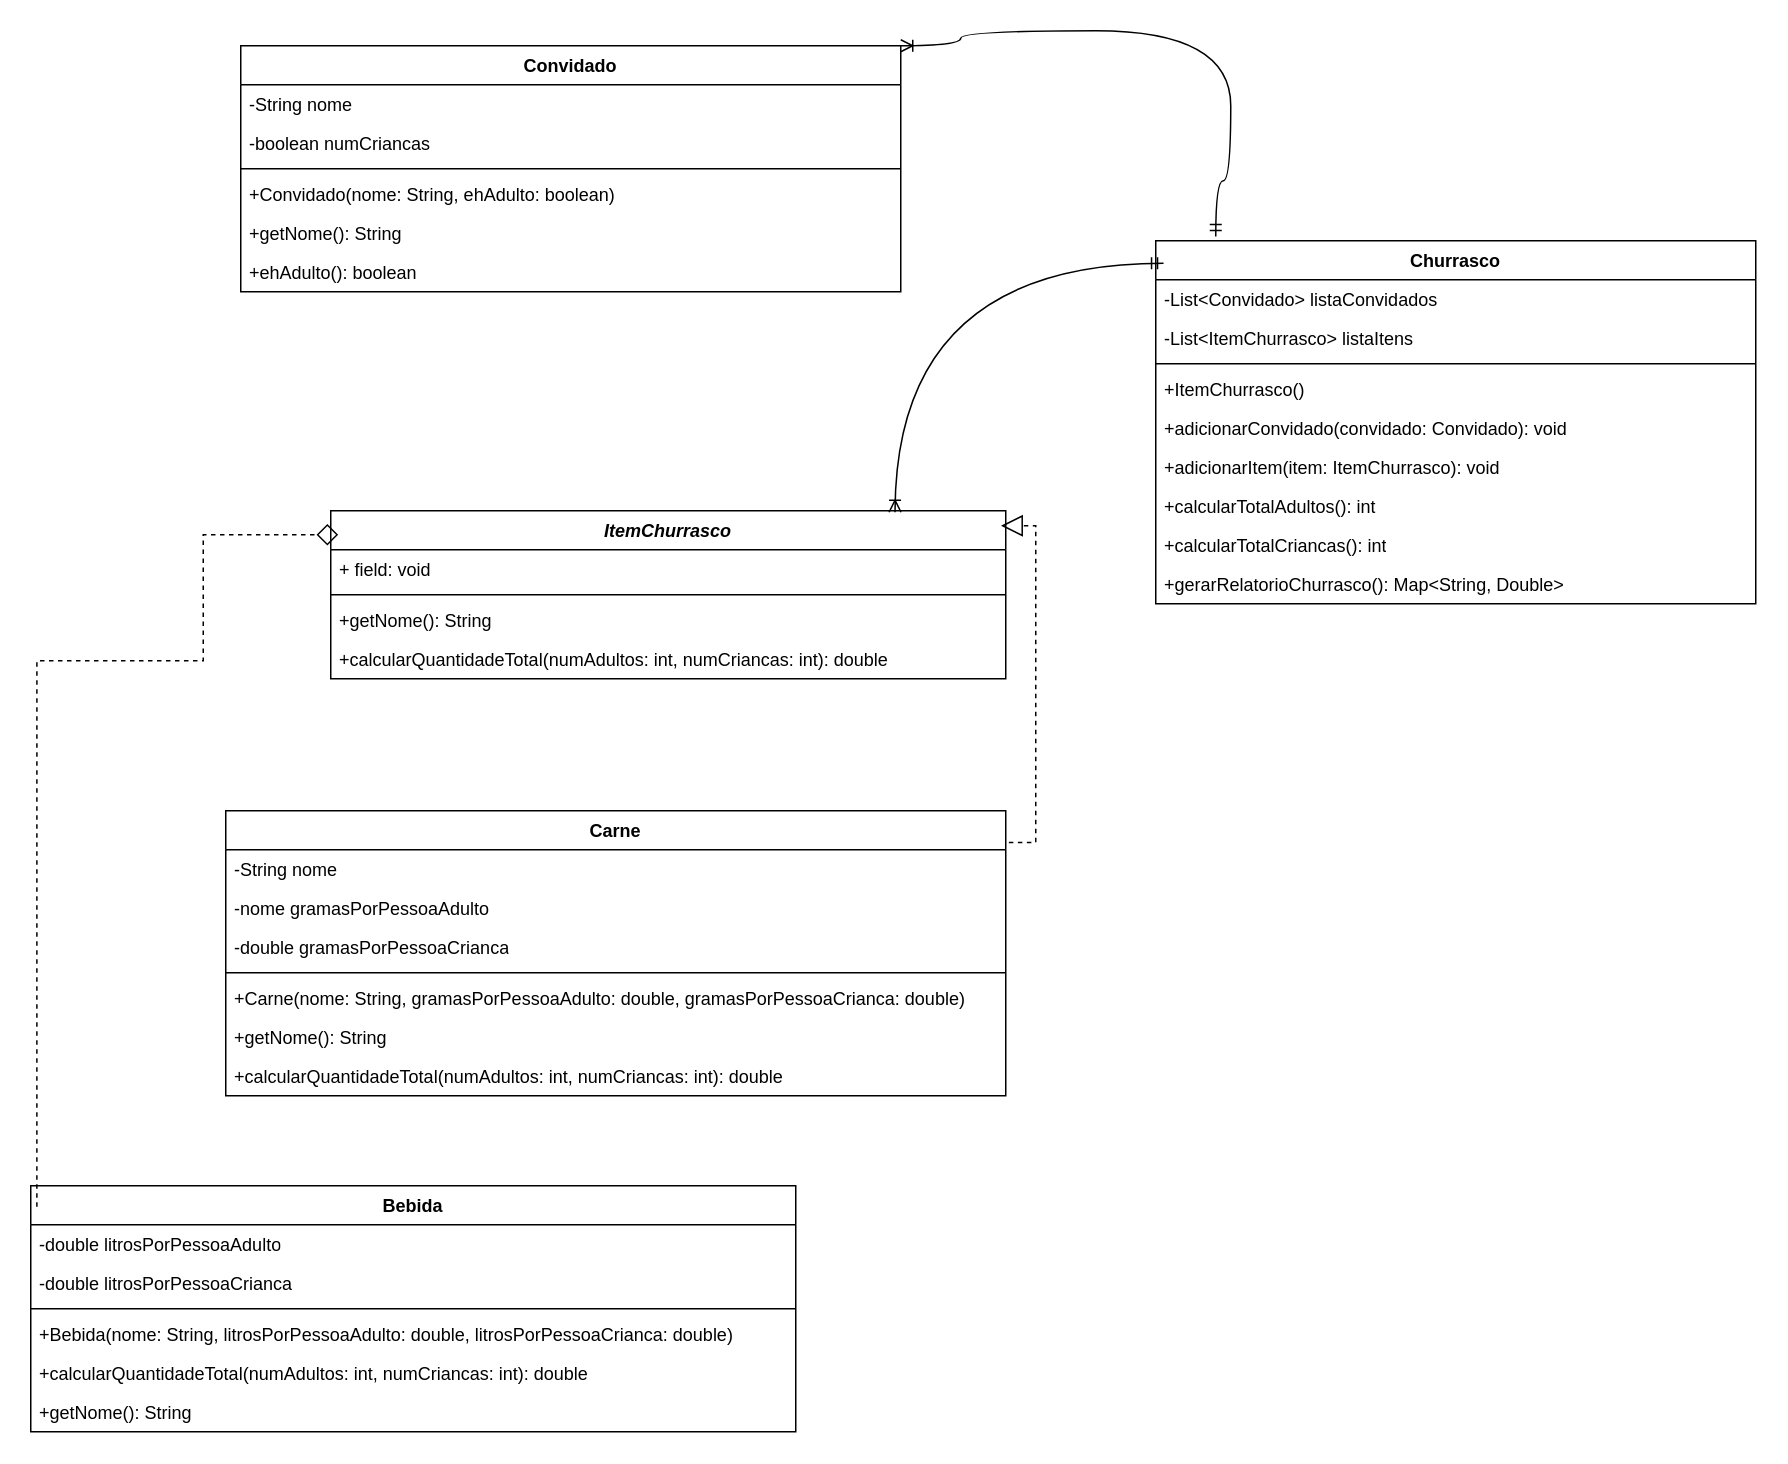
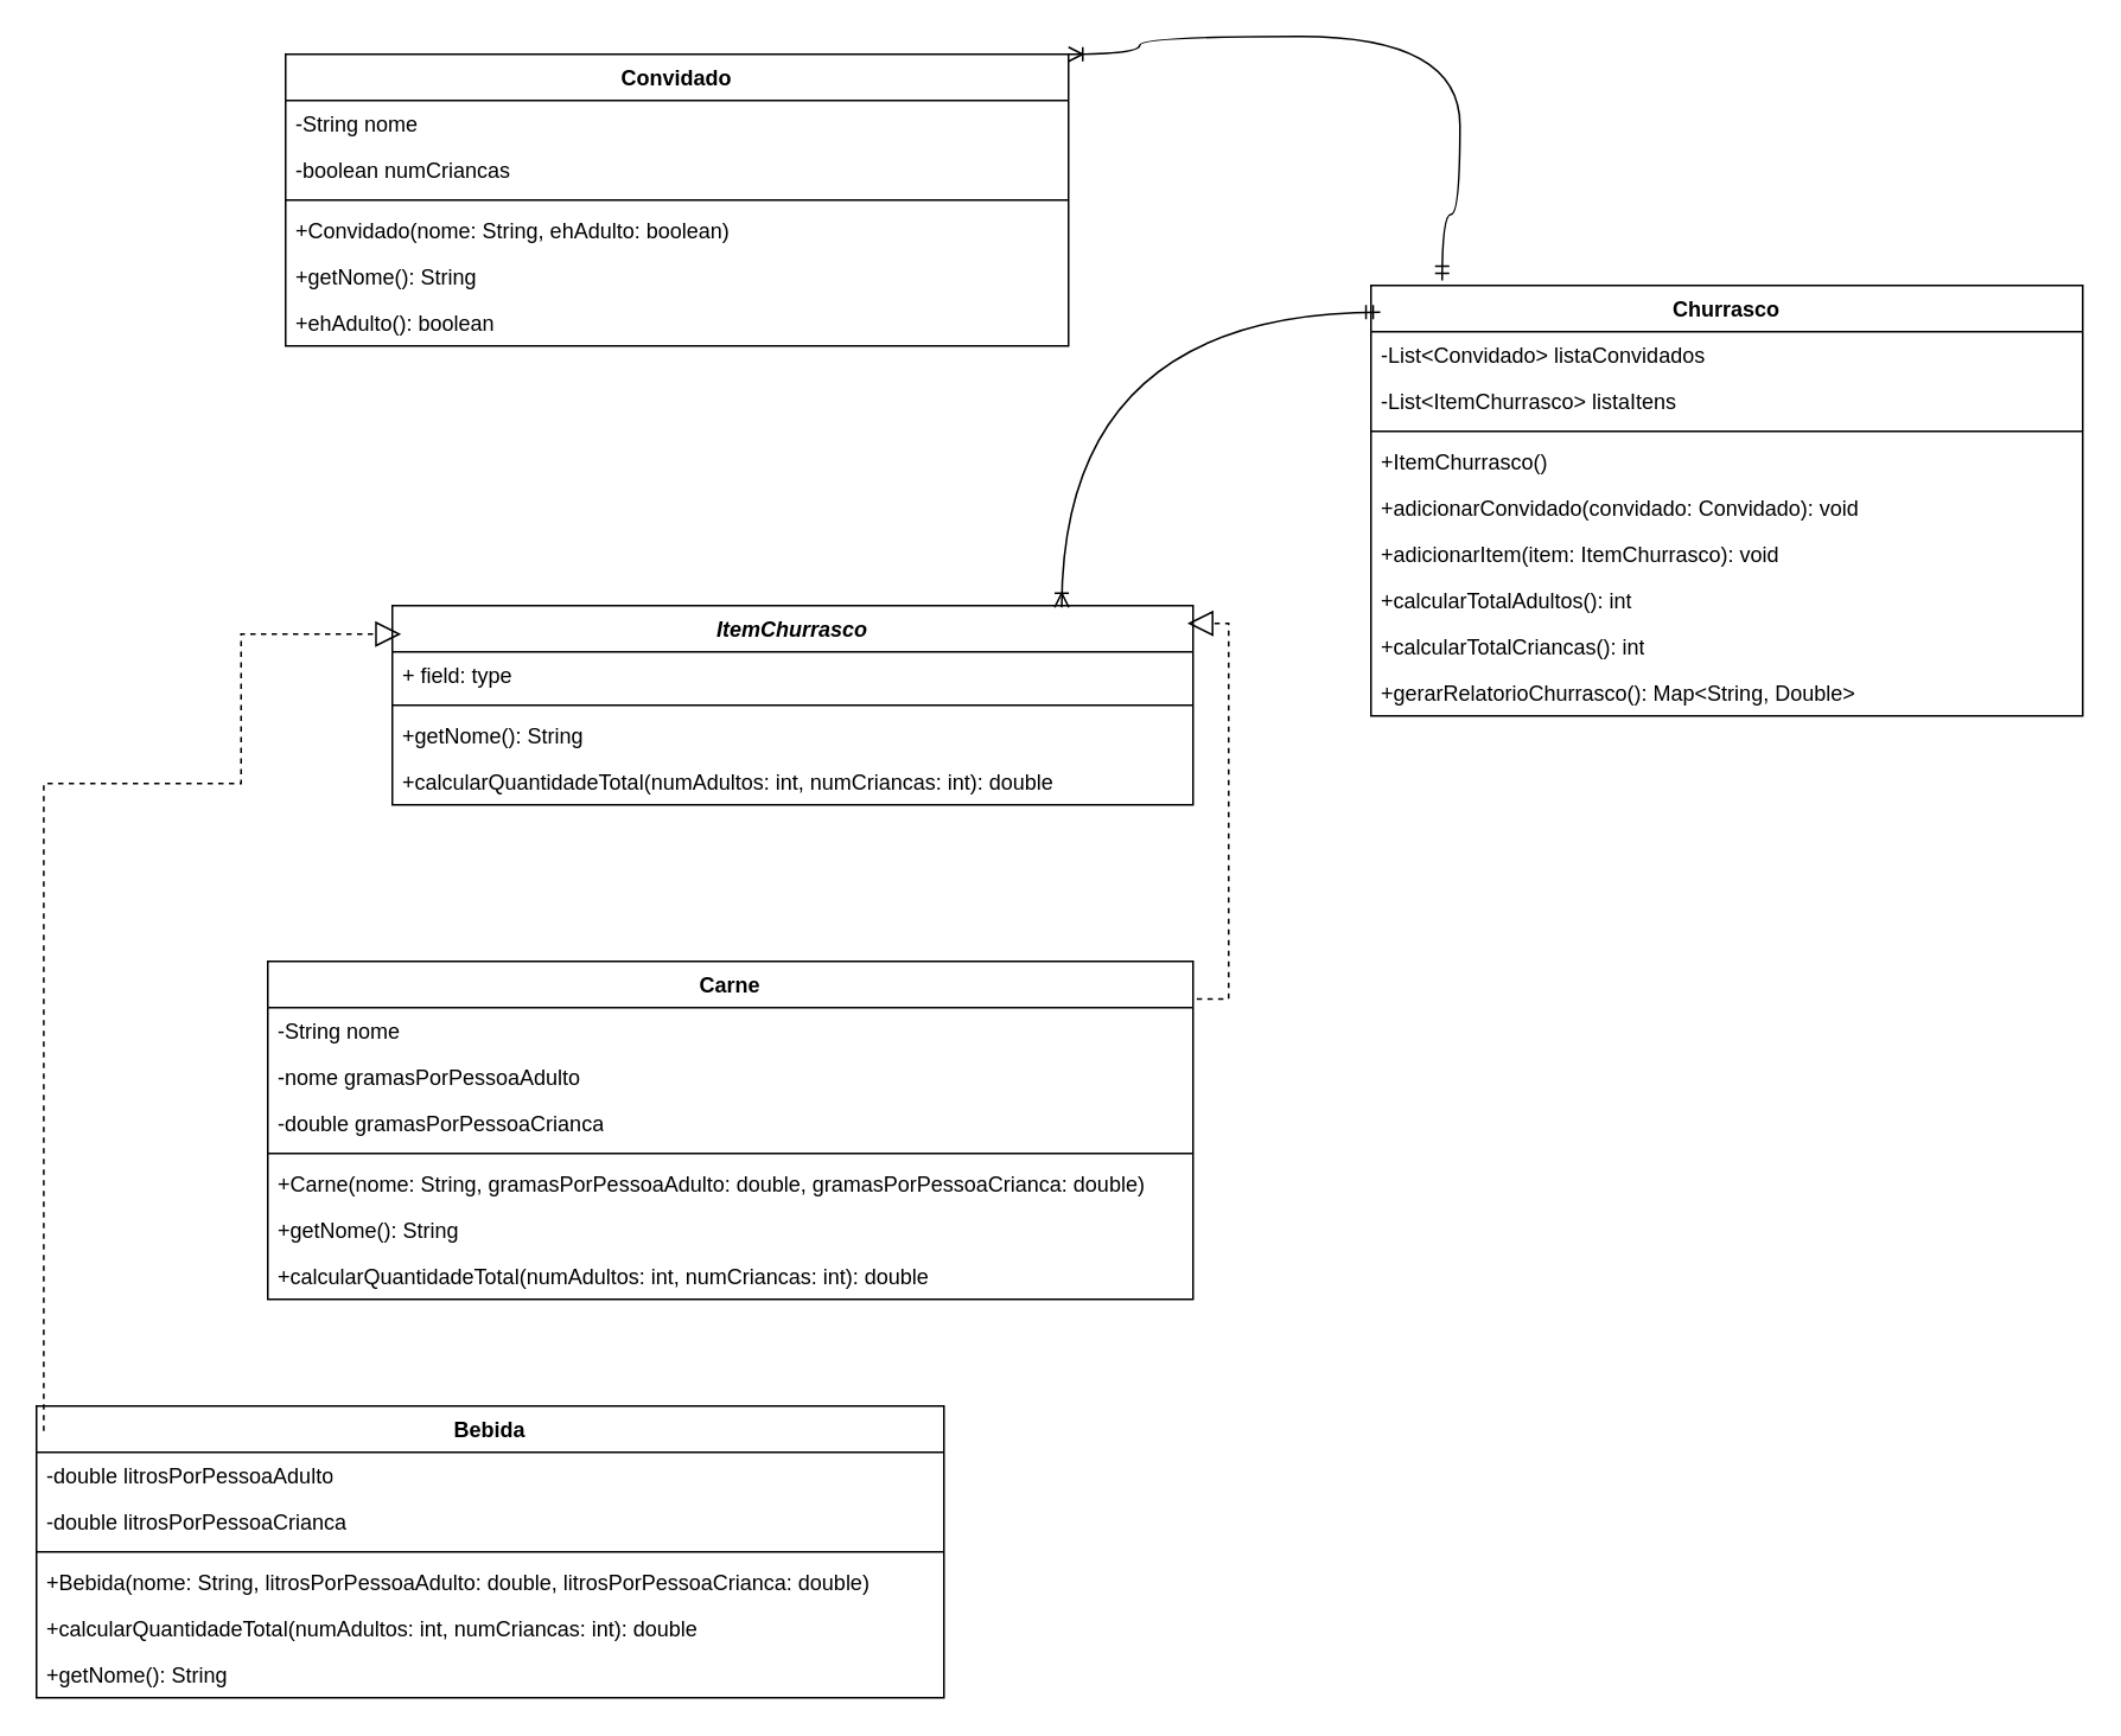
- <mxCell id="39" value="" style="endArrow=diamond;dashed=1;endFill=0;endSize=12;html=1;rounded=0;exitX=0.008;exitY=0.085;exitDx=0;exitDy=0;exitPerimeter=0;entryX=0.011;entryY=0.143;entryDx=0;entryDy=0;entryPerimeter=0;edgeStyle=orthogonalEdgeStyle;" edge="1" parent="1" source="22" target="9"><mxGeometry width="160" relative="1" as="geometry"><mxPoint x="200" y="730" as="sourcePoint" /><mxPoint x="360" y="730" as="targetPoint" /><Array as="points"><mxPoint x="24" y="440" /><mxPoint x="135" y="440" /></Array></mxGeometry></mxCell>
+ <mxCell id="39" value="" style="endArrow=block;dashed=1;endFill=0;endSize=12;html=1;rounded=0;exitX=0.008;exitY=0.085;exitDx=0;exitDy=0;exitPerimeter=0;entryX=0.011;entryY=0.143;entryDx=0;entryDy=0;entryPerimeter=0;edgeStyle=orthogonalEdgeStyle;" edge="1" parent="1" source="22" target="9"><mxGeometry width="160" relative="1" as="geometry"><mxPoint x="200" y="730" as="sourcePoint" /><mxPoint x="360" y="730" as="targetPoint" /><Array as="points"><mxPoint x="24" y="440" /><mxPoint x="135" y="440" /></Array></mxGeometry></mxCell>
- <mxCell id="10" value="+ field: void" style="text;strokeColor=none;fillColor=none;align=left;verticalAlign=top;spacingLeft=4;spacingRight=4;overflow=hidden;rotatable=0;points=[[0,0.5],[1,0.5]];portConstraint=eastwest;whiteSpace=wrap;html=1;" vertex="1" parent="9"><mxGeometry y="26" width="450" height="26" as="geometry" /></mxCell>
+ <mxCell id="10" value="+ field: type" style="text;strokeColor=none;fillColor=none;align=left;verticalAlign=top;spacingLeft=4;spacingRight=4;overflow=hidden;rotatable=0;points=[[0,0.5],[1,0.5]];portConstraint=eastwest;whiteSpace=wrap;html=1;" vertex="1" parent="9"><mxGeometry y="26" width="450" height="26" as="geometry" /></mxCell>
